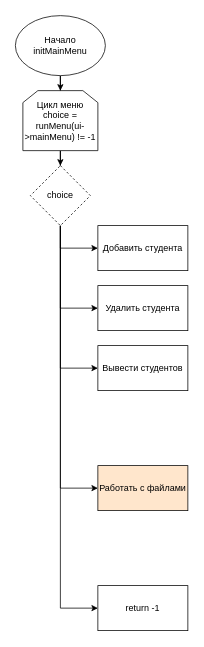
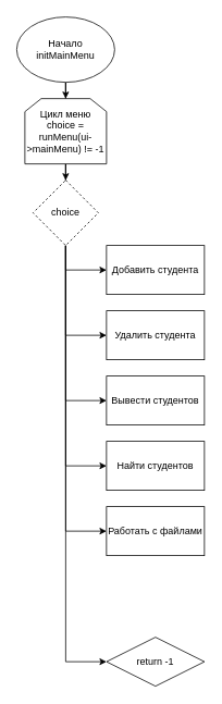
+ <mxCell id="9" style="edgeStyle=orthogonalEdgeStyle;rounded=0;orthogonalLoop=1;jettySize=auto;html=1;exitX=0.5;exitY=1;exitDx=0;exitDy=0;entryX=0;entryY=0.5;entryDx=0;entryDy=0;" edge="1" parent="1" source="12" target="16"><mxGeometry relative="1" as="geometry" /></mxCell>
+ <mxCell id="16" value="Найти студентов" style="rounded=0;whiteSpace=wrap;html=1;" vertex="1" parent="1"><mxGeometry x="130" y="540" width="120" height="60" as="geometry" /></mxCell>
- <mxCell id="17" value="Работать с файлами" style="rounded=0;whiteSpace=wrap;html=1;fillColor=#ffe6cc;" vertex="1" parent="1"><mxGeometry x="130" y="620" width="120" height="60" as="geometry" /></mxCell>
+ <mxCell id="17" value="Работать с файлами" style="rounded=0;whiteSpace=wrap;html=1;" vertex="1" parent="1"><mxGeometry x="130" y="620" width="120" height="60" as="geometry" /></mxCell>
- <mxCell id="18" value="return -1" style="rounded=0;whiteSpace=wrap;html=1;" vertex="1" parent="1"><mxGeometry x="130" y="780" width="120" height="60" as="geometry" /></mxCell>
+ <mxCell id="18" value="return -1" style="rhombus;whiteSpace=wrap;html=1;" vertex="1" parent="1"><mxGeometry x="130" y="780" width="120" height="60" as="geometry" /></mxCell>
